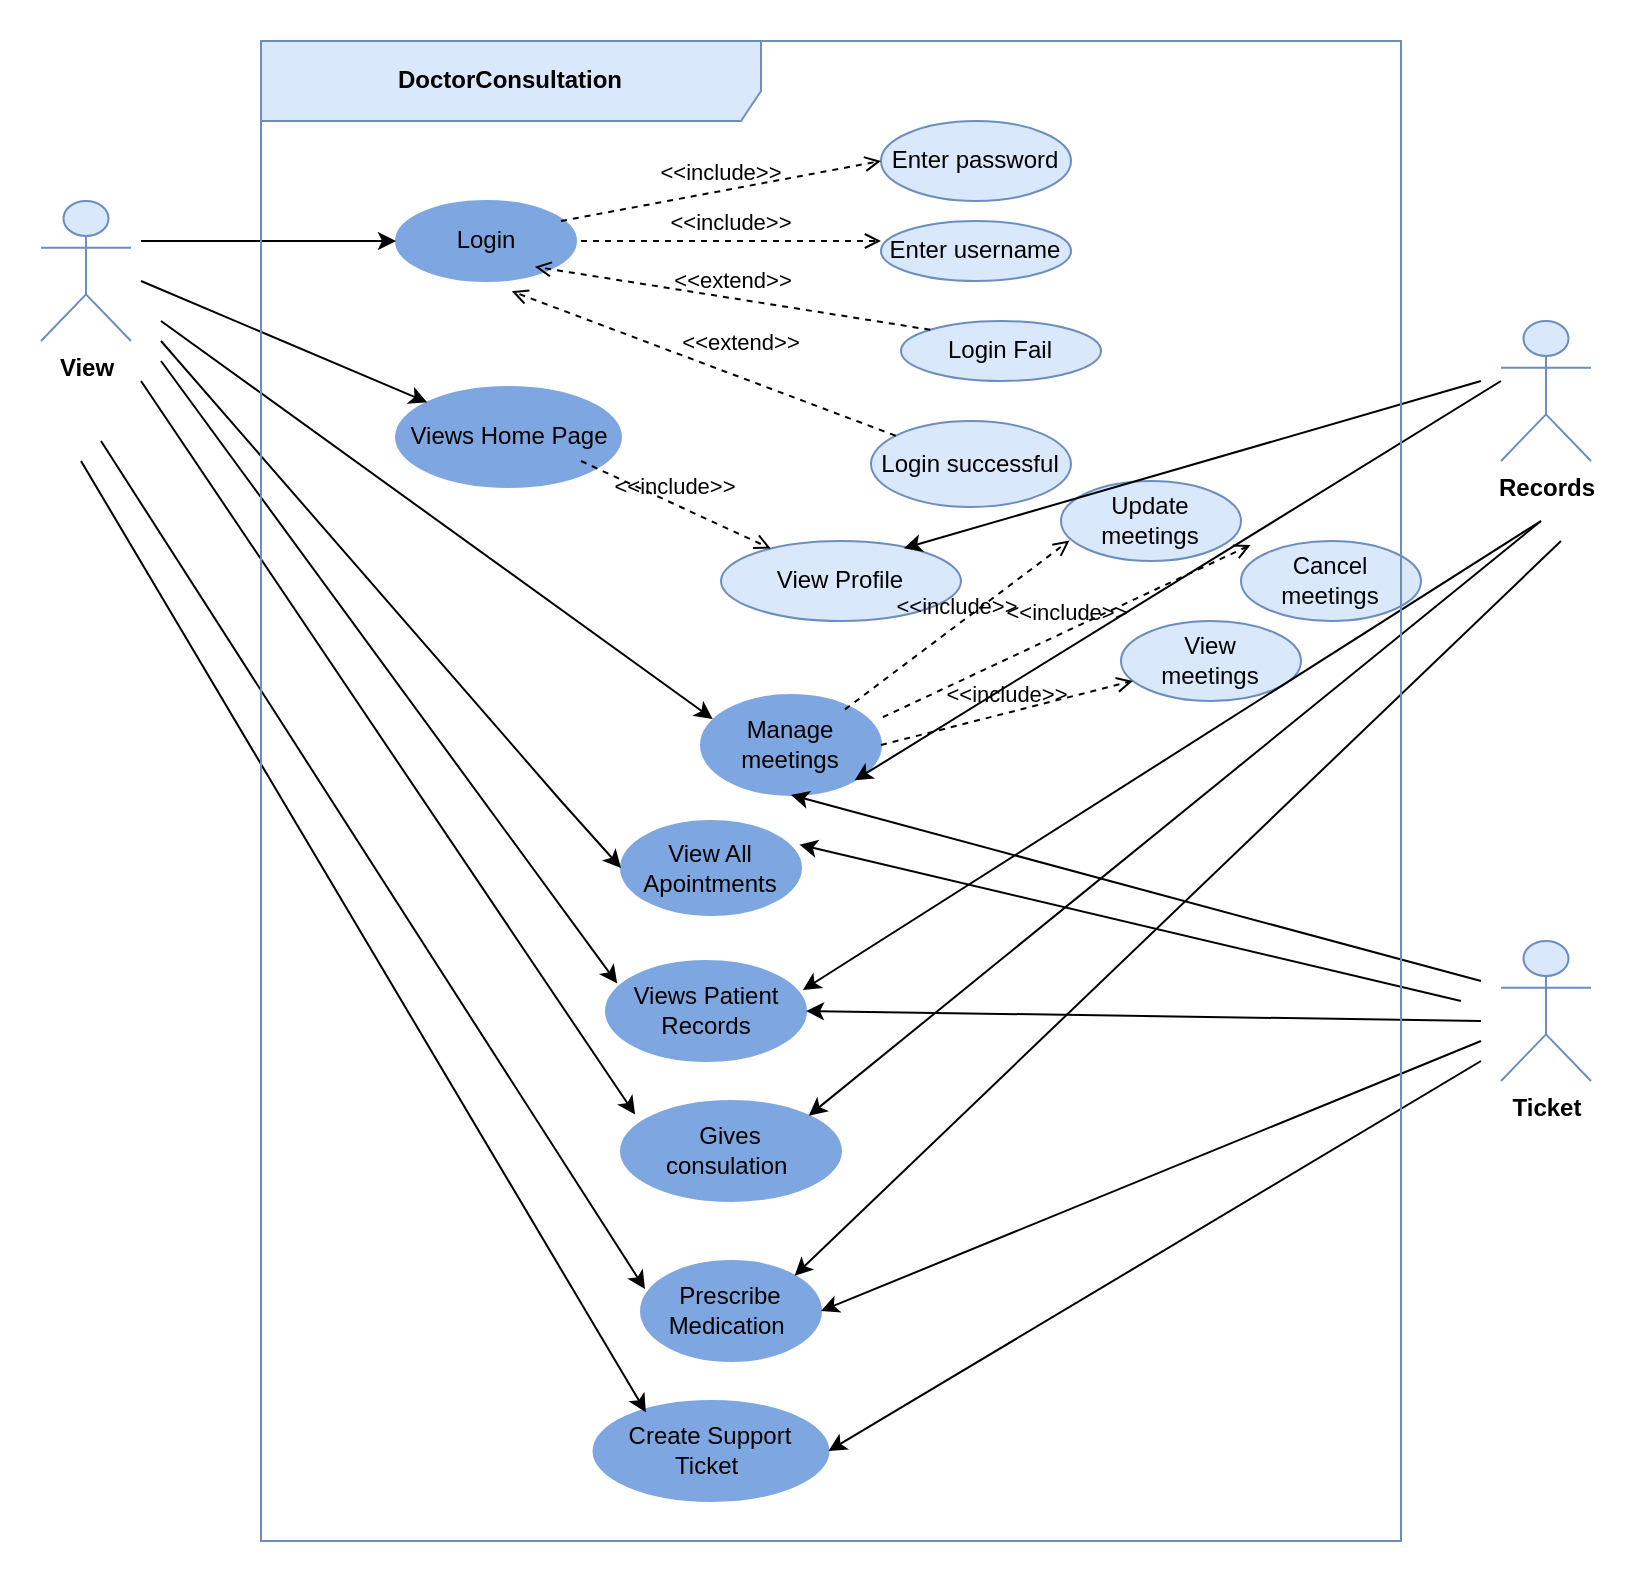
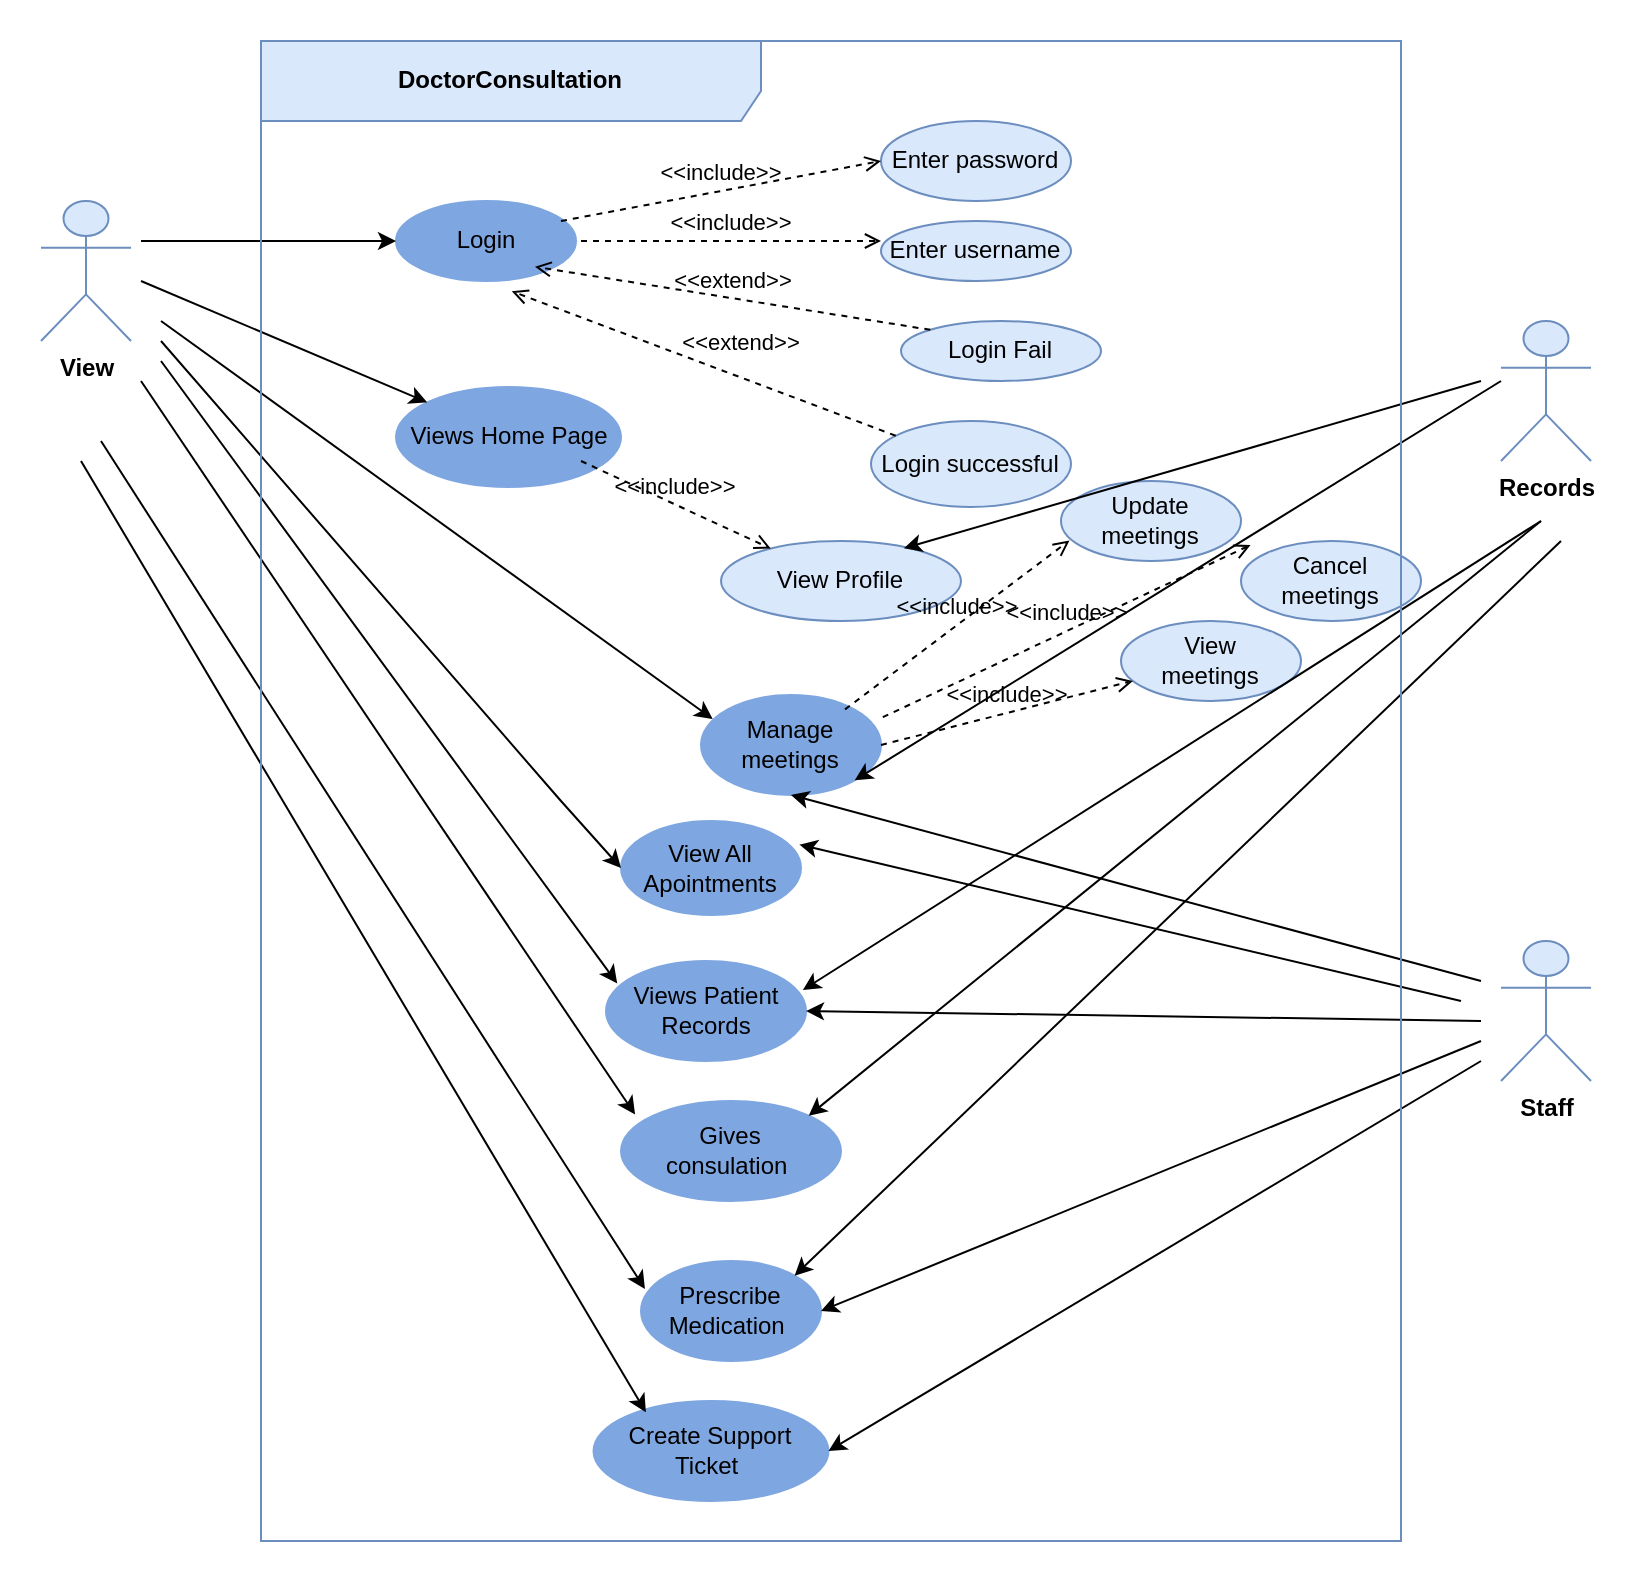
- <mxCell id="20" value="&lt;b&gt;Ticket&lt;/b&gt;" style="shape=umlActor;verticalLabelPosition=bottom;verticalAlign=top;html=1;outlineConnect=0;fontSize=12;fillColor=#dae8fc;strokeColor=#6c8ebf;" parent="1" vertex="1"><mxGeometry x="750" y="470" width="45" height="70" as="geometry" /></mxCell>
+ <mxCell id="20" value="&lt;b&gt;Staff&lt;/b&gt;" style="shape=umlActor;verticalLabelPosition=bottom;verticalAlign=top;html=1;outlineConnect=0;fontSize=12;fillColor=#dae8fc;strokeColor=#6c8ebf;" parent="1" vertex="1"><mxGeometry x="750" y="470" width="45" height="70" as="geometry" /></mxCell>
